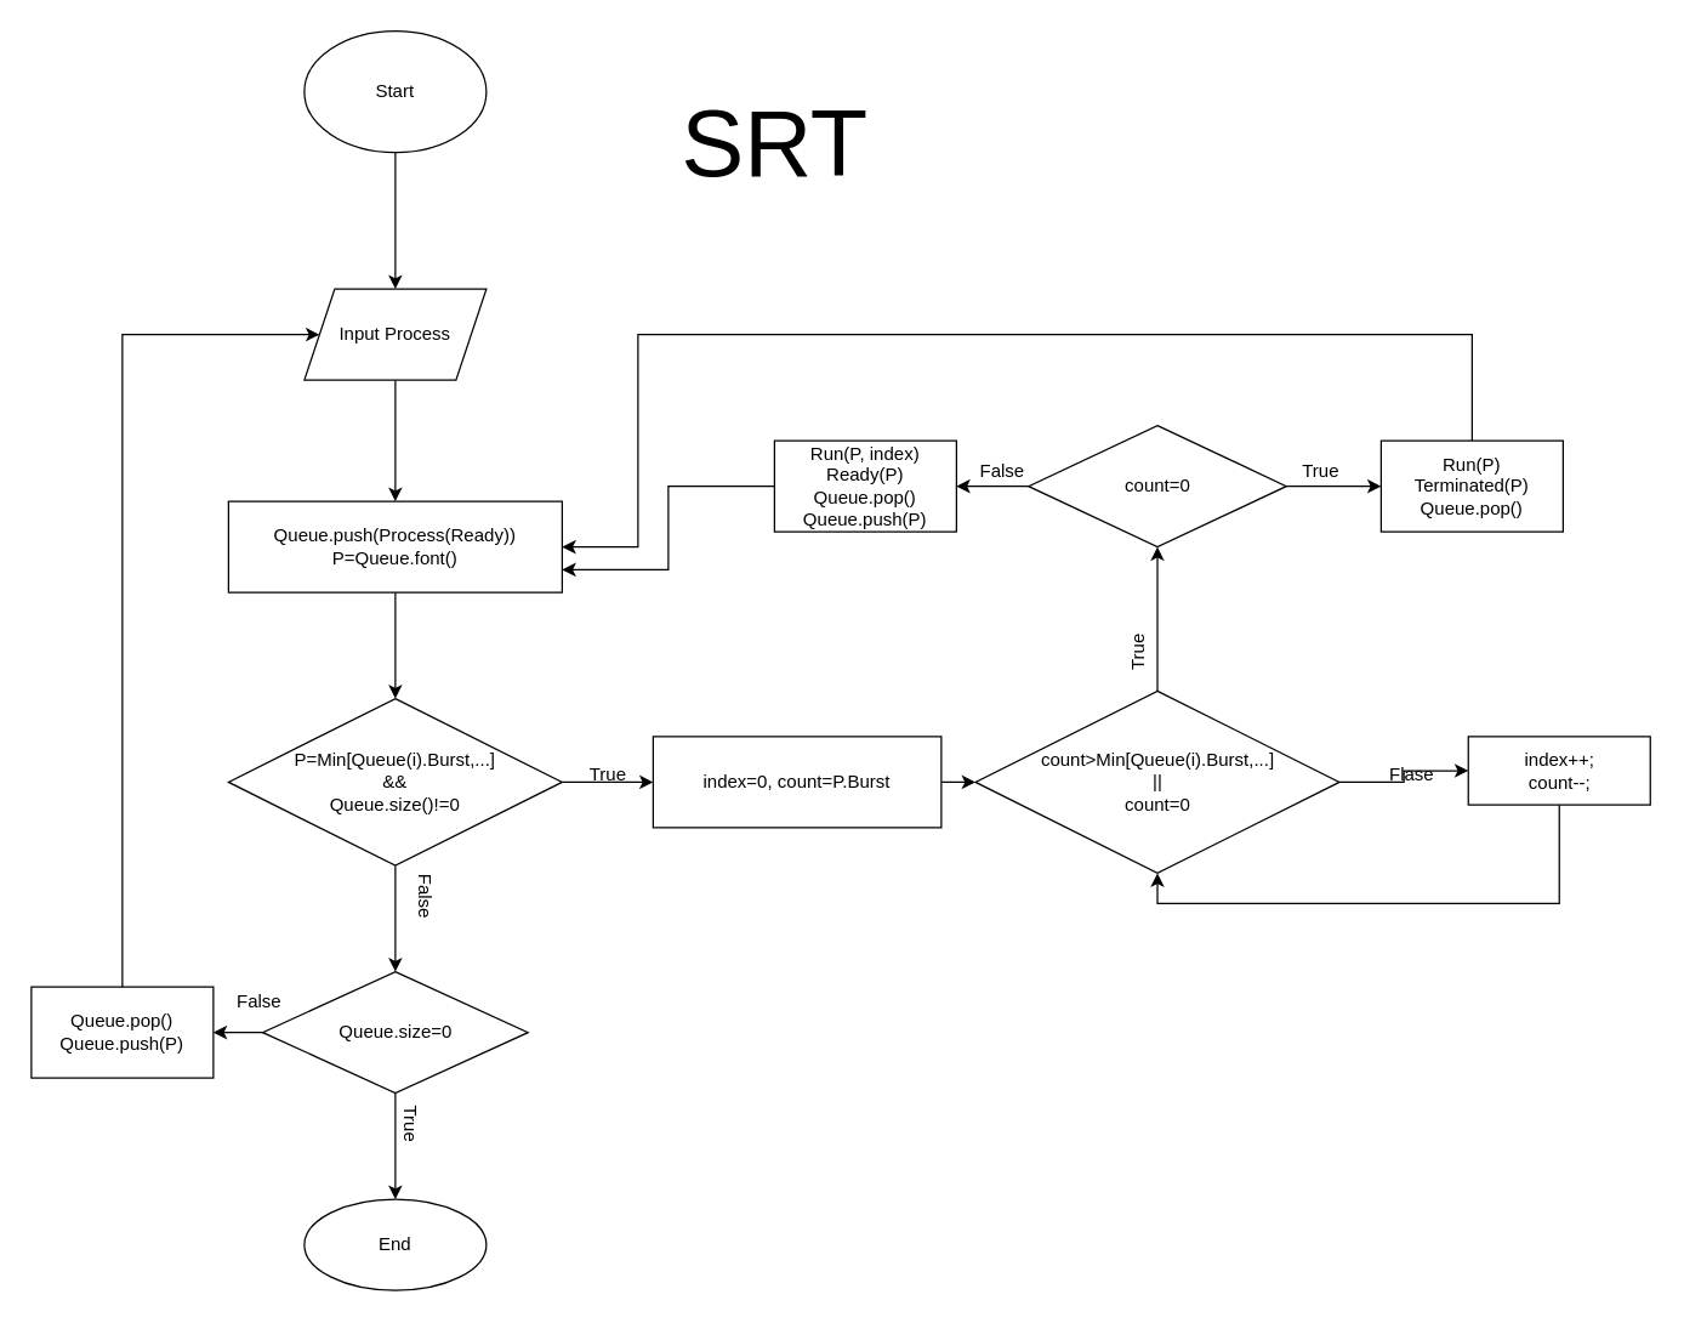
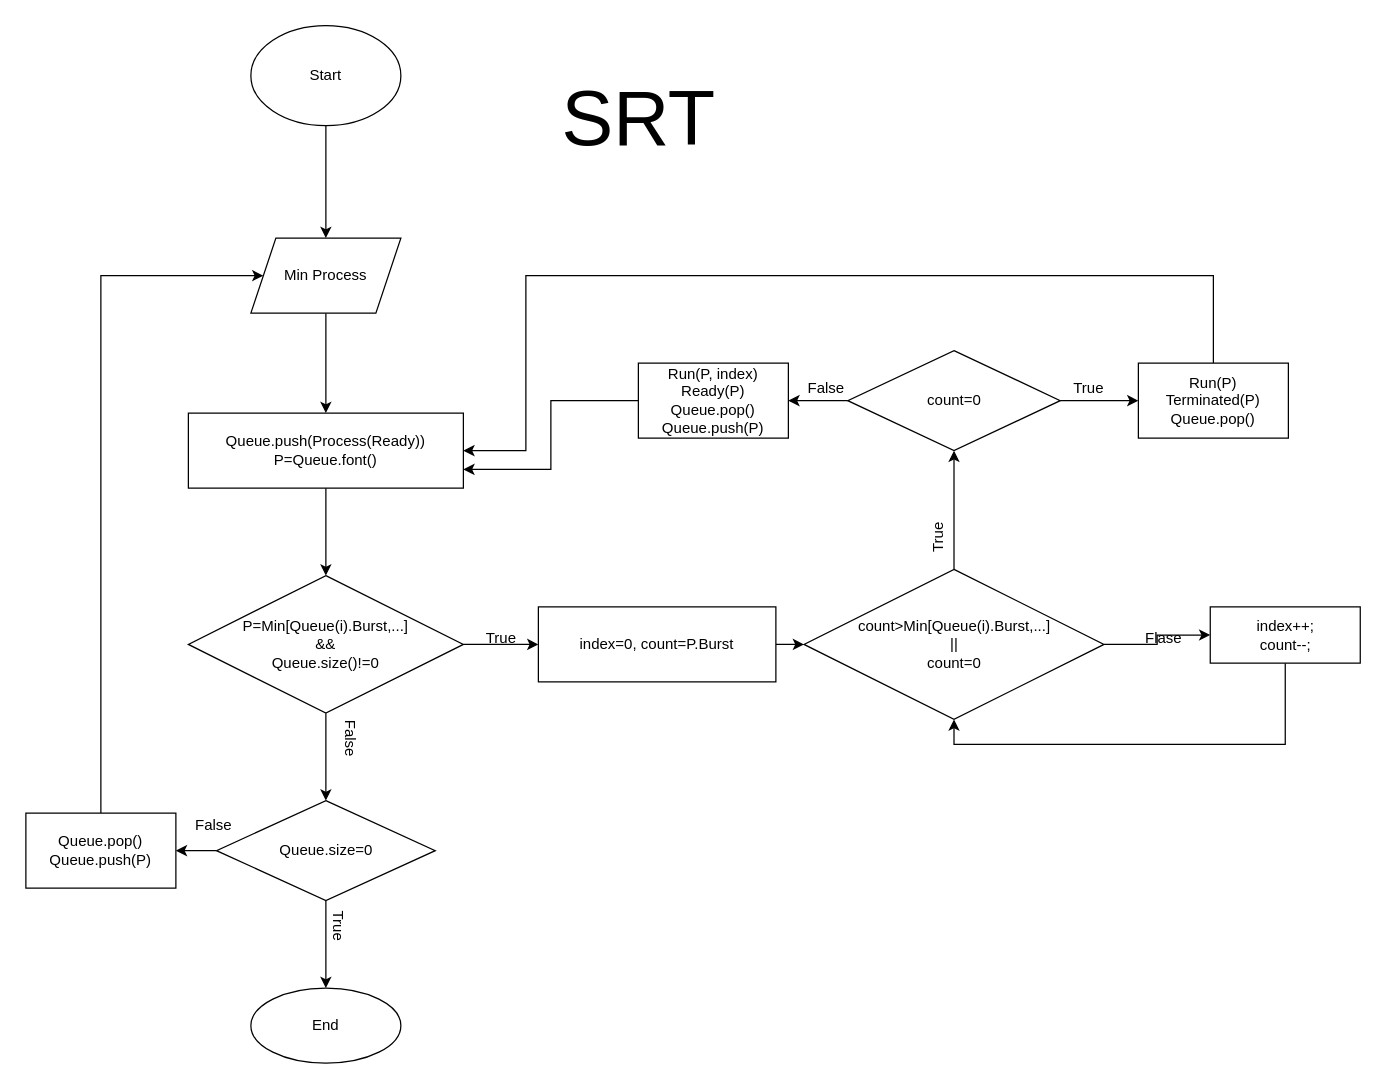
- <mxCell id="5" value="Input Process" style="shape=parallelogram;perimeter=parallelogramPerimeter;whiteSpace=wrap;html=1;fixedSize=1;" vertex="1" parent="1"><mxGeometry x="200" y="190" width="120" height="60" as="geometry" /></mxCell>
+ <mxCell id="5" value="Min Process" style="shape=parallelogram;perimeter=parallelogramPerimeter;whiteSpace=wrap;html=1;fixedSize=1;" vertex="1" parent="1"><mxGeometry x="200" y="190" width="120" height="60" as="geometry" /></mxCell>
